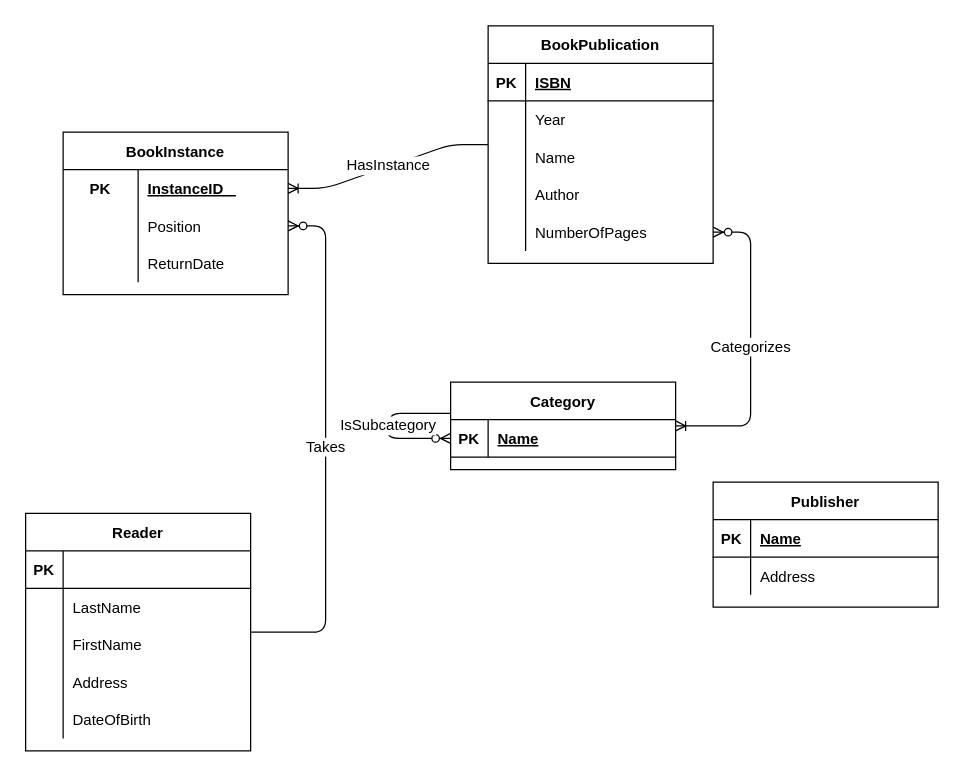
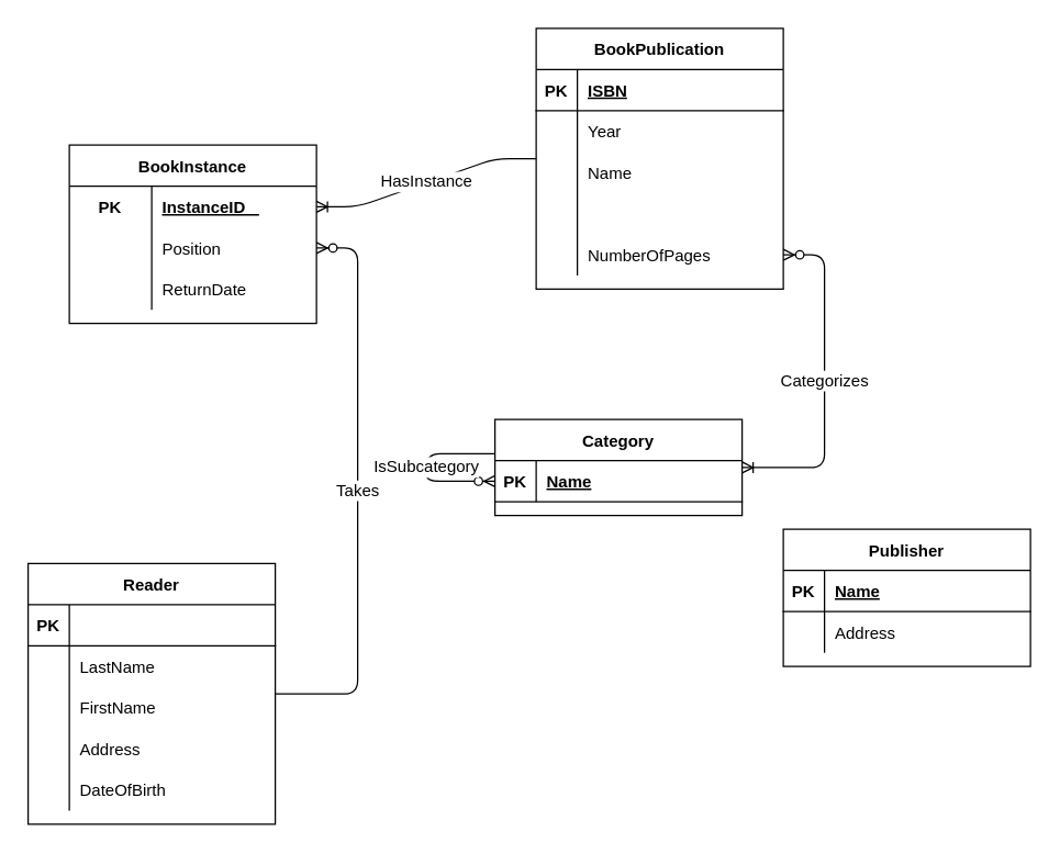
- <mxCell id="14" value="Author" style="shape=partialRectangle;connectable=0;fillColor=none;top=0;left=0;bottom=0;right=0;align=left;spacingLeft=6;overflow=hidden;" parent="12" vertex="1"><mxGeometry x="30" width="150" height="30" as="geometry" /></mxCell>
